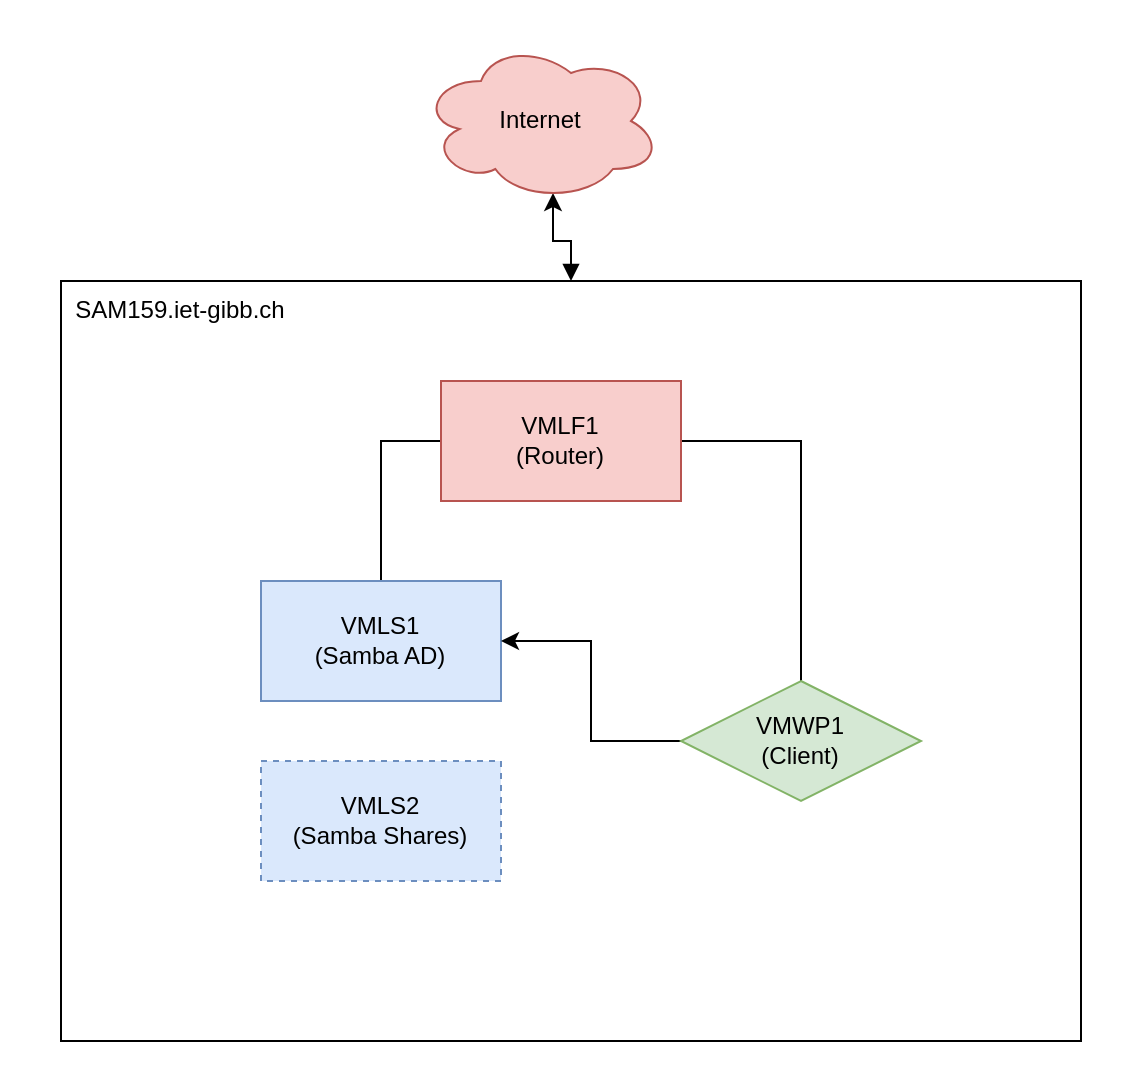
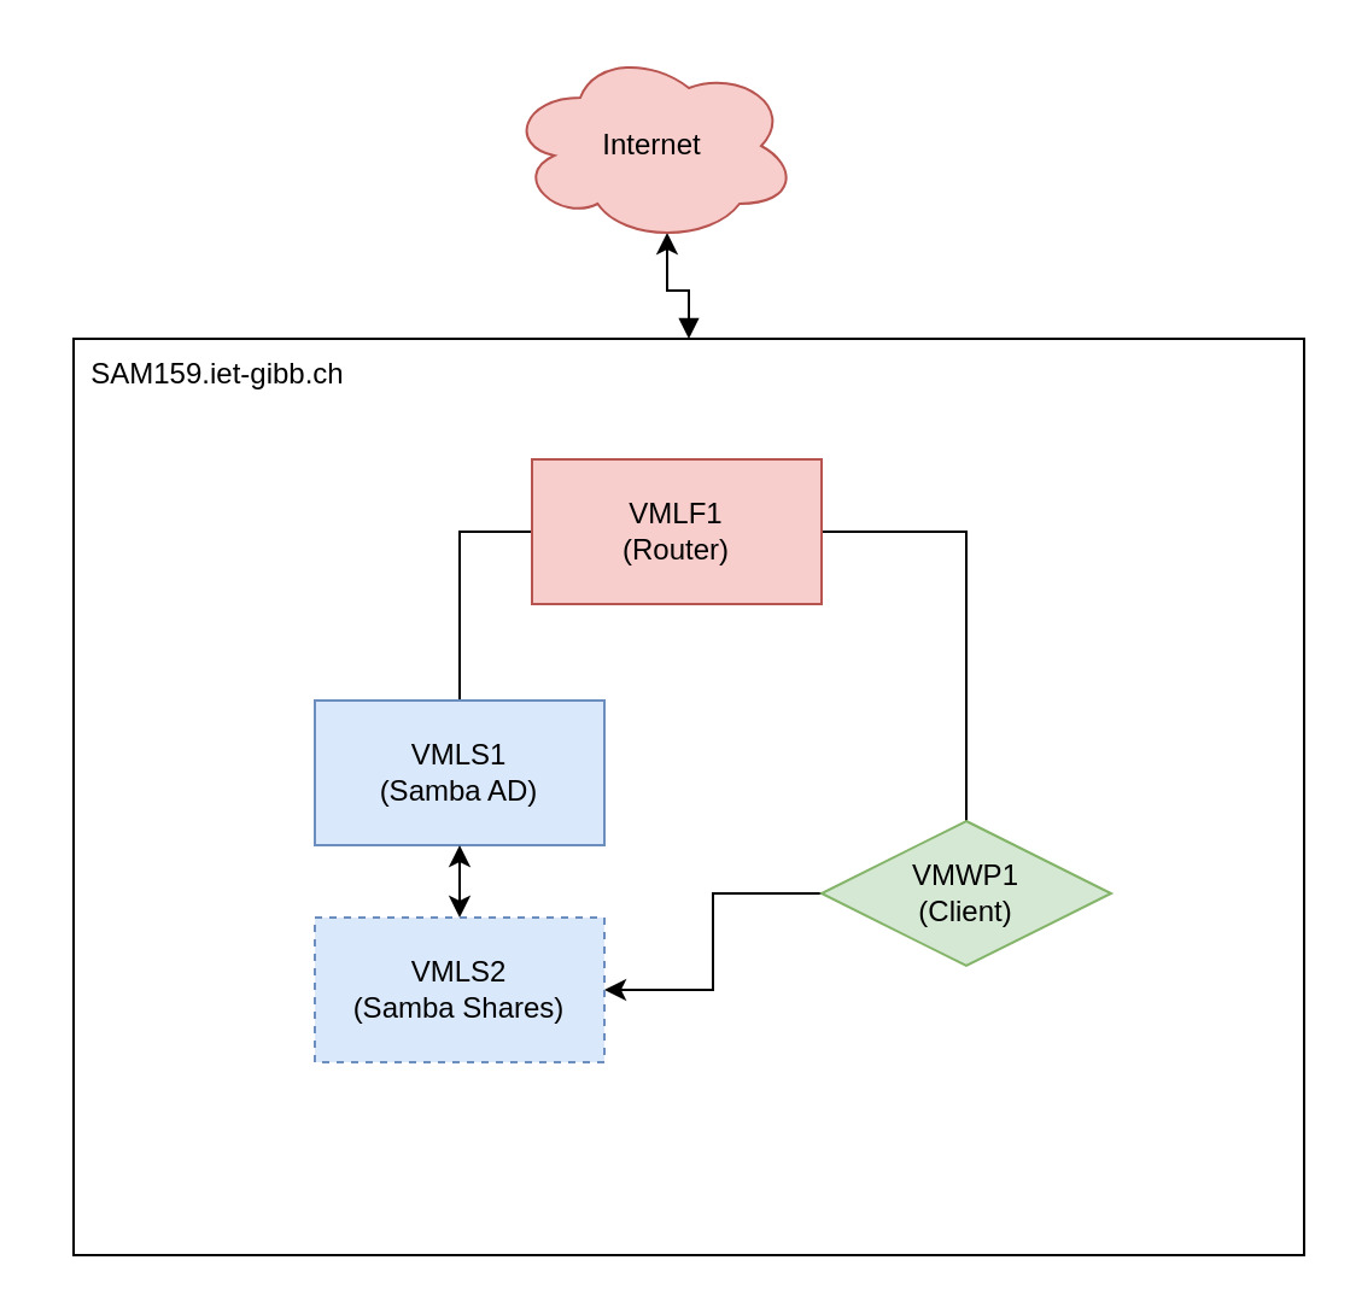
- <mxCell id="7" style="edgeStyle=orthogonalEdgeStyle;rounded=0;orthogonalLoop=1;jettySize=auto;html=1;exitX=0;exitY=0.5;exitDx=0;exitDy=0;startArrow=none;startFill=0;endArrow=classic;endFill=1;" edge="1" parent="1" source="8" target="5"><mxGeometry relative="1" as="geometry" /></mxCell>
+ <mxCell id="7" style="edgeStyle=orthogonalEdgeStyle;rounded=0;orthogonalLoop=1;jettySize=auto;html=1;exitX=0;exitY=0.5;exitDx=0;exitDy=0;entryX=1;entryY=0.5;entryDx=0;entryDy=0;startArrow=none;startFill=0;endArrow=classic;endFill=1;" edge="1" parent="1" source="8" target="11"><mxGeometry relative="1" as="geometry" /></mxCell>
+ <mxCell id="10" style="edgeStyle=orthogonalEdgeStyle;rounded=0;orthogonalLoop=1;jettySize=auto;html=1;exitX=0.5;exitY=0;exitDx=0;exitDy=0;entryX=0.5;entryY=1;entryDx=0;entryDy=0;startArrow=classic;startFill=1;endArrow=classic;endFill=1;" edge="1" parent="1" source="11" target="5"><mxGeometry relative="1" as="geometry" /></mxCell>
